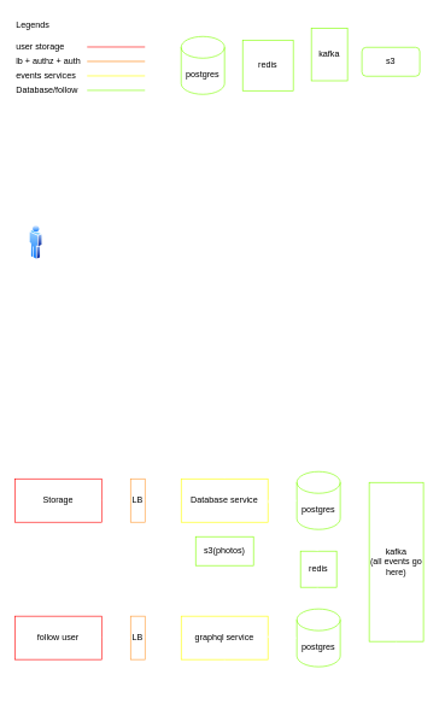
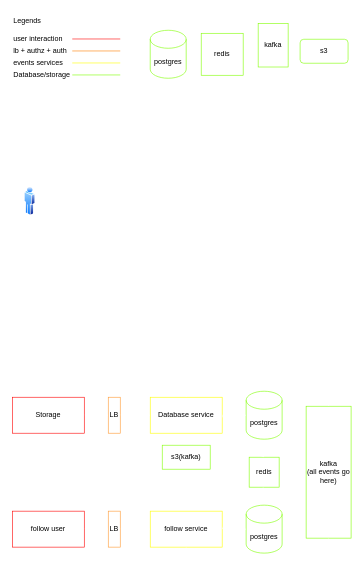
- <mxCell id="7" value="user storage" style="text;html=1;strokeColor=none;fillColor=none;align=left;verticalAlign=middle;whiteSpace=wrap;rounded=0;fontSize=12;" parent="1" vertex="1"><mxGeometry x="20" y="50" width="100" height="30" as="geometry" /></mxCell>
+ <mxCell id="7" value="user interaction" style="text;html=1;strokeColor=none;fillColor=none;align=left;verticalAlign=middle;whiteSpace=wrap;rounded=0;fontSize=12;" parent="1" vertex="1"><mxGeometry x="20" y="50" width="100" height="30" as="geometry" /></mxCell>
- <mxCell id="13" value="Database/follow" style="text;html=1;strokeColor=none;fillColor=none;align=left;verticalAlign=middle;whiteSpace=wrap;rounded=0;fontSize=12;" parent="1" vertex="1"><mxGeometry x="20" y="110" width="100" height="30" as="geometry" /></mxCell>
+ <mxCell id="13" value="Database/storage" style="text;html=1;strokeColor=none;fillColor=none;align=left;verticalAlign=middle;whiteSpace=wrap;rounded=0;fontSize=12;" parent="1" vertex="1"><mxGeometry x="20" y="110" width="100" height="30" as="geometry" /></mxCell>
- <mxCell id="36" value="s3(photos)" style="rounded=0;whiteSpace=wrap;html=1;fillColor=none;strokeColor=#80FF00;" parent="1" vertex="1"><mxGeometry x="270" y="742" width="80" height="40" as="geometry" /></mxCell>
+ <mxCell id="36" value="s3(kafka)" style="rounded=0;whiteSpace=wrap;html=1;fillColor=none;strokeColor=#80FF00;" parent="1" vertex="1"><mxGeometry x="270" y="742" width="80" height="40" as="geometry" /></mxCell>
- <mxCell id="21" value="kafka&lt;br&gt;(all events go here)" style="rounded=0;whiteSpace=wrap;html=1;strokeColor=#80FF00;fontSize=12;fillColor=none;" parent="1" vertex="1"><mxGeometry x="510" y="667" width="75" height="220" as="geometry" /></mxCell>
+ <mxCell id="21" value="kafka&lt;br&gt;(all events go here)" style="rounded=0;whiteSpace=wrap;html=1;strokeColor=#80FF00;fontSize=12;fillColor=none;" parent="1" vertex="1"><mxGeometry x="510" y="677" width="75" height="220" as="geometry" /></mxCell>
- <mxCell id="18" value="graphql service" style="rounded=0;whiteSpace=wrap;html=1;fillColor=none;strokeColor=#FFFF00;" parent="1" vertex="1"><mxGeometry x="250" y="852" width="120" height="60" as="geometry" /></mxCell>
+ <mxCell id="18" value="follow service" style="rounded=0;whiteSpace=wrap;html=1;fillColor=none;strokeColor=#FFFF00;" parent="1" vertex="1"><mxGeometry x="250" y="852" width="120" height="60" as="geometry" /></mxCell>
